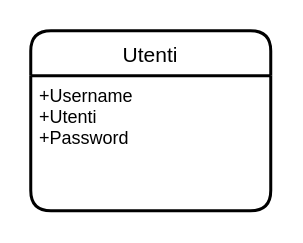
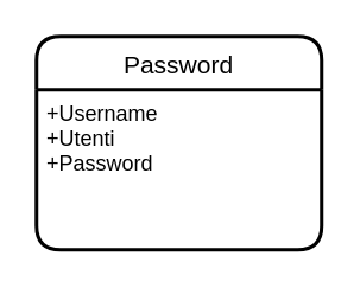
- <mxCell id="2" value="Utenti" style="swimlane;childLayout=stackLayout;horizontal=1;startSize=30;horizontalStack=0;rounded=1;fontSize=14;fontStyle=0;strokeWidth=2;resizeParent=0;resizeLast=1;shadow=0;dashed=0;align=center;" parent="1" vertex="1"><mxGeometry x="20" y="20" width="160" height="120" as="geometry" /></mxCell>
+ <mxCell id="2" value="Password" style="swimlane;childLayout=stackLayout;horizontal=1;startSize=30;horizontalStack=0;rounded=1;fontSize=14;fontStyle=0;strokeWidth=2;resizeParent=0;resizeLast=1;shadow=0;dashed=0;align=center;" parent="1" vertex="1"><mxGeometry x="20" y="20" width="160" height="120" as="geometry" /></mxCell>
